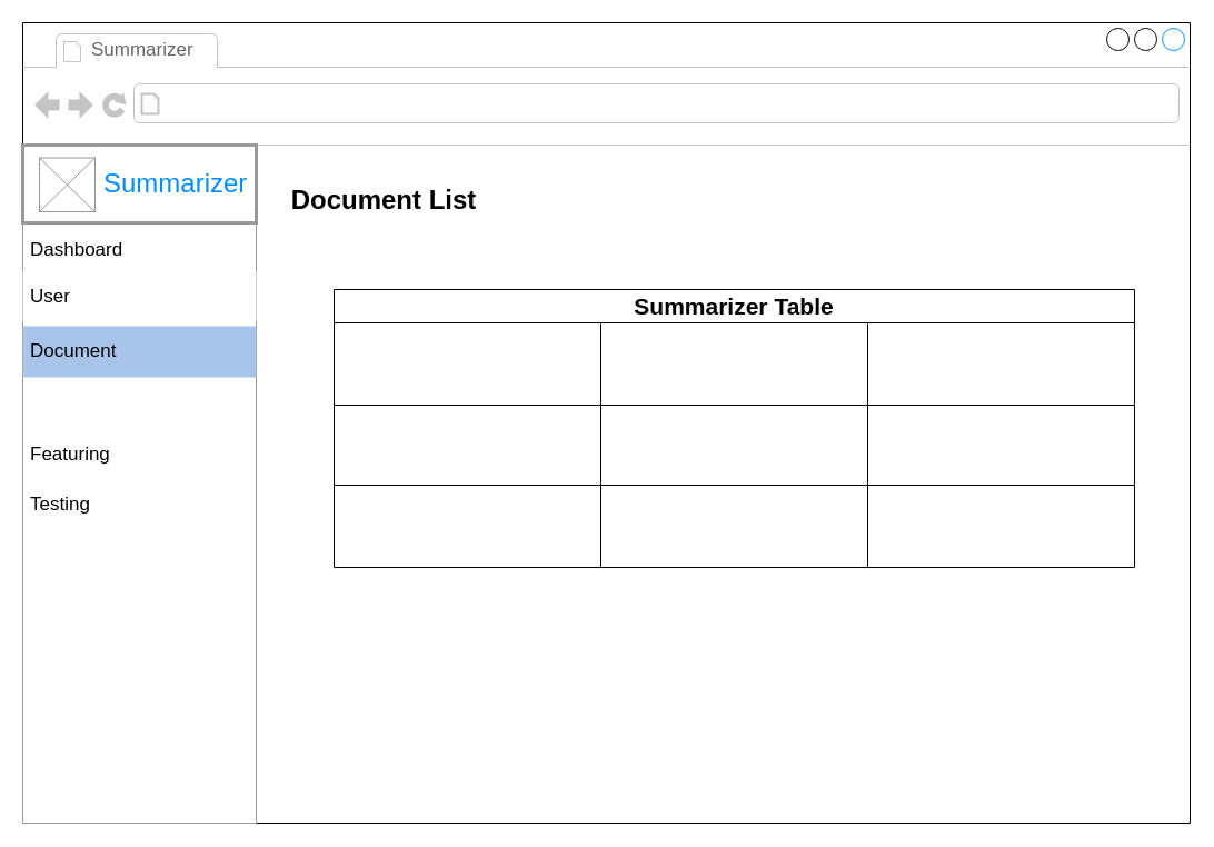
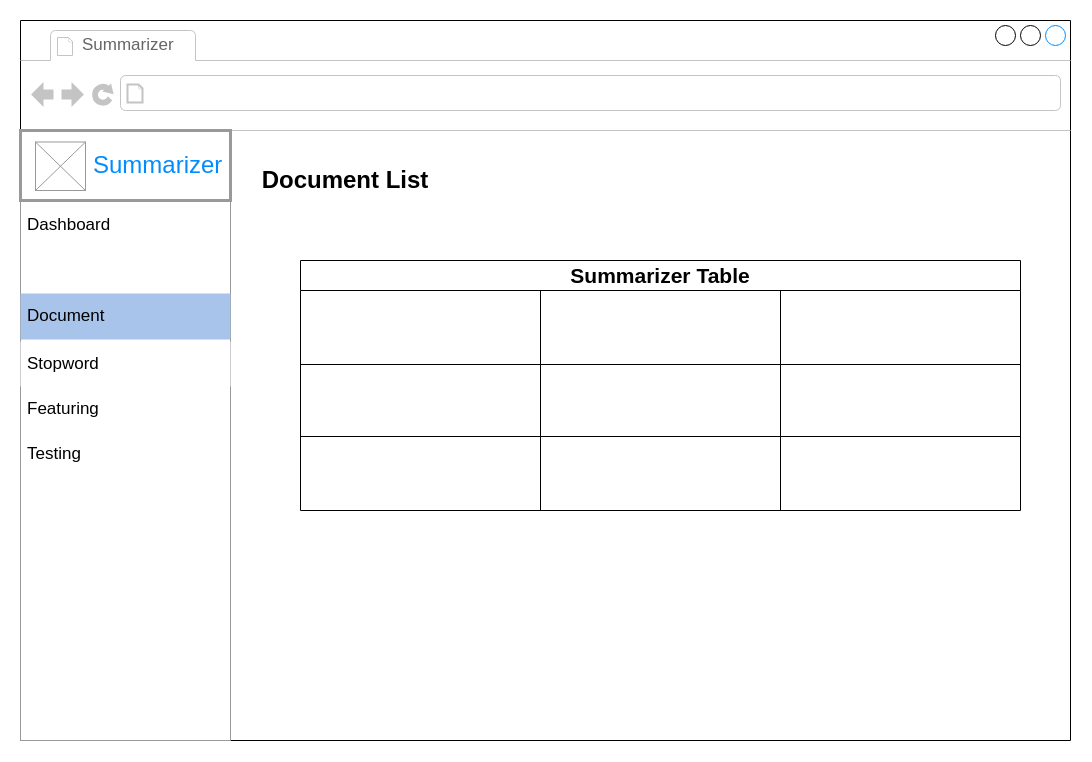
- <mxCell id="25" value="User" style="strokeWidth=1;shadow=0;dashed=0;align=center;html=1;shape=mxgraph.mockup.forms.rrect;rSize=0;fontSize=17;align=left;spacingLeft=5;resizeWidth=1;strokeColor=none;" vertex="1" parent="17"><mxGeometry y="114" width="210" height="45" as="geometry" /></mxCell>
+ <mxCell id="24" value="Stopword" style="strokeWidth=1;shadow=0;dashed=0;align=center;html=1;shape=mxgraph.mockup.forms.rrect;rSize=0;fontSize=17;align=left;spacingLeft=5;resizeWidth=1;strokeColor=none;" parent="17" vertex="1"><mxGeometry y="211" width="210" height="45" as="geometry" /></mxCell>
